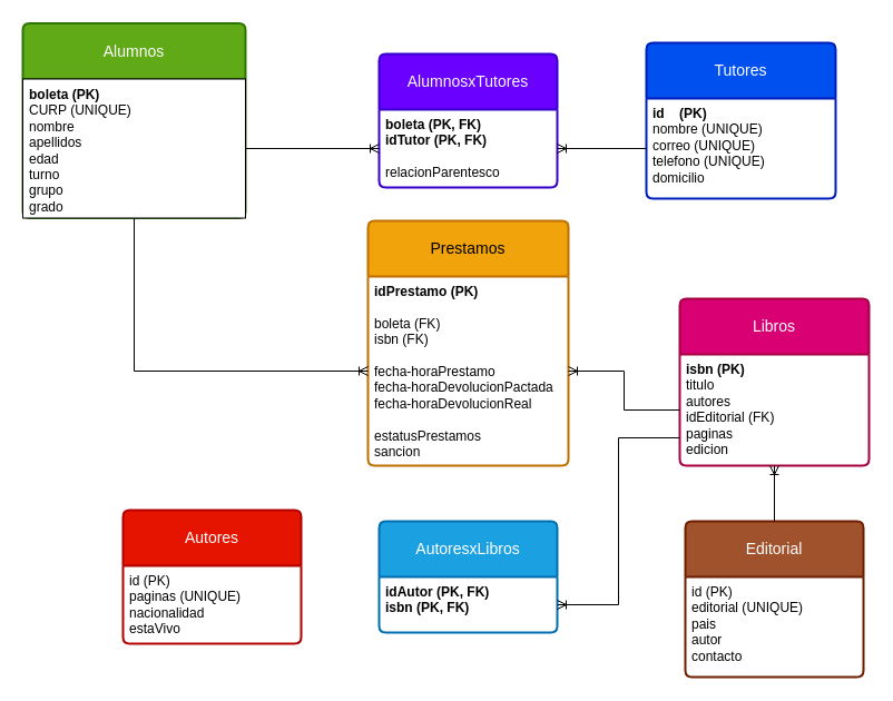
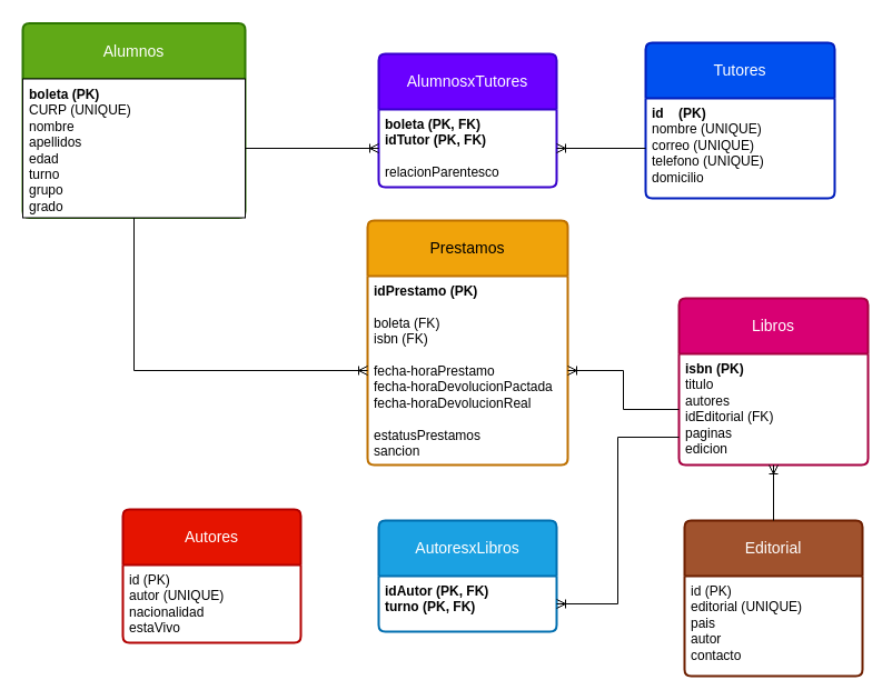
- <mxCell id="22" value="&lt;div&gt;&lt;b&gt;idAutor&lt;span style=&quot;white-space: pre;&quot;&gt; &lt;/span&gt;(PK, FK)&lt;/b&gt;&lt;/div&gt;&lt;div&gt;&lt;b&gt;isbn&lt;span style=&quot;white-space: pre;&quot;&gt; &lt;/span&gt;(PK, FK)&lt;/b&gt;&lt;br&gt;&lt;/div&gt;" style="align=left;strokeColor=none;fillColor=none;spacingLeft=4;fontSize=12;verticalAlign=top;resizable=0;rotatable=0;part=1;html=1;" vertex="1" parent="21"><mxGeometry y="50" width="160" height="50" as="geometry" /></mxCell>
+ <mxCell id="22" value="&lt;div&gt;&lt;b&gt;idAutor&lt;span style=&quot;white-space: pre;&quot;&gt; &lt;/span&gt;(PK, FK)&lt;/b&gt;&lt;/div&gt;&lt;div&gt;&lt;b&gt;turno&lt;span style=&quot;white-space: pre;&quot;&gt; &lt;/span&gt;(PK, FK)&lt;/b&gt;&lt;br&gt;&lt;/div&gt;" style="align=left;strokeColor=none;fillColor=none;spacingLeft=4;fontSize=12;verticalAlign=top;resizable=0;rotatable=0;part=1;html=1;" vertex="1" parent="21"><mxGeometry y="50" width="160" height="50" as="geometry" /></mxCell>
- <mxCell id="20" value="&lt;div&gt;id&lt;span style=&quot;white-space: pre;&quot;&gt; &lt;/span&gt;(PK)&lt;/div&gt;&lt;div&gt;paginas&lt;span style=&quot;white-space: pre;&quot;&gt; &lt;/span&gt;(UNIQUE)&lt;/div&gt;&lt;div&gt;nacionalidad&lt;/div&gt;&lt;div&gt;estaVivo&lt;br&gt;&lt;/div&gt;" style="align=left;strokeColor=none;fillColor=none;spacingLeft=4;fontSize=12;verticalAlign=top;resizable=0;rotatable=0;part=1;html=1;" vertex="1" parent="19"><mxGeometry y="50" width="160" height="70" as="geometry" /></mxCell>
+ <mxCell id="20" value="&lt;div&gt;id&lt;span style=&quot;white-space: pre;&quot;&gt; &lt;/span&gt;(PK)&lt;/div&gt;&lt;div&gt;autor&lt;span style=&quot;white-space: pre;&quot;&gt; &lt;/span&gt;(UNIQUE)&lt;/div&gt;&lt;div&gt;nacionalidad&lt;/div&gt;&lt;div&gt;estaVivo&lt;br&gt;&lt;/div&gt;" style="align=left;strokeColor=none;fillColor=none;spacingLeft=4;fontSize=12;verticalAlign=top;resizable=0;rotatable=0;part=1;html=1;" vertex="1" parent="19"><mxGeometry y="50" width="160" height="70" as="geometry" /></mxCell>
